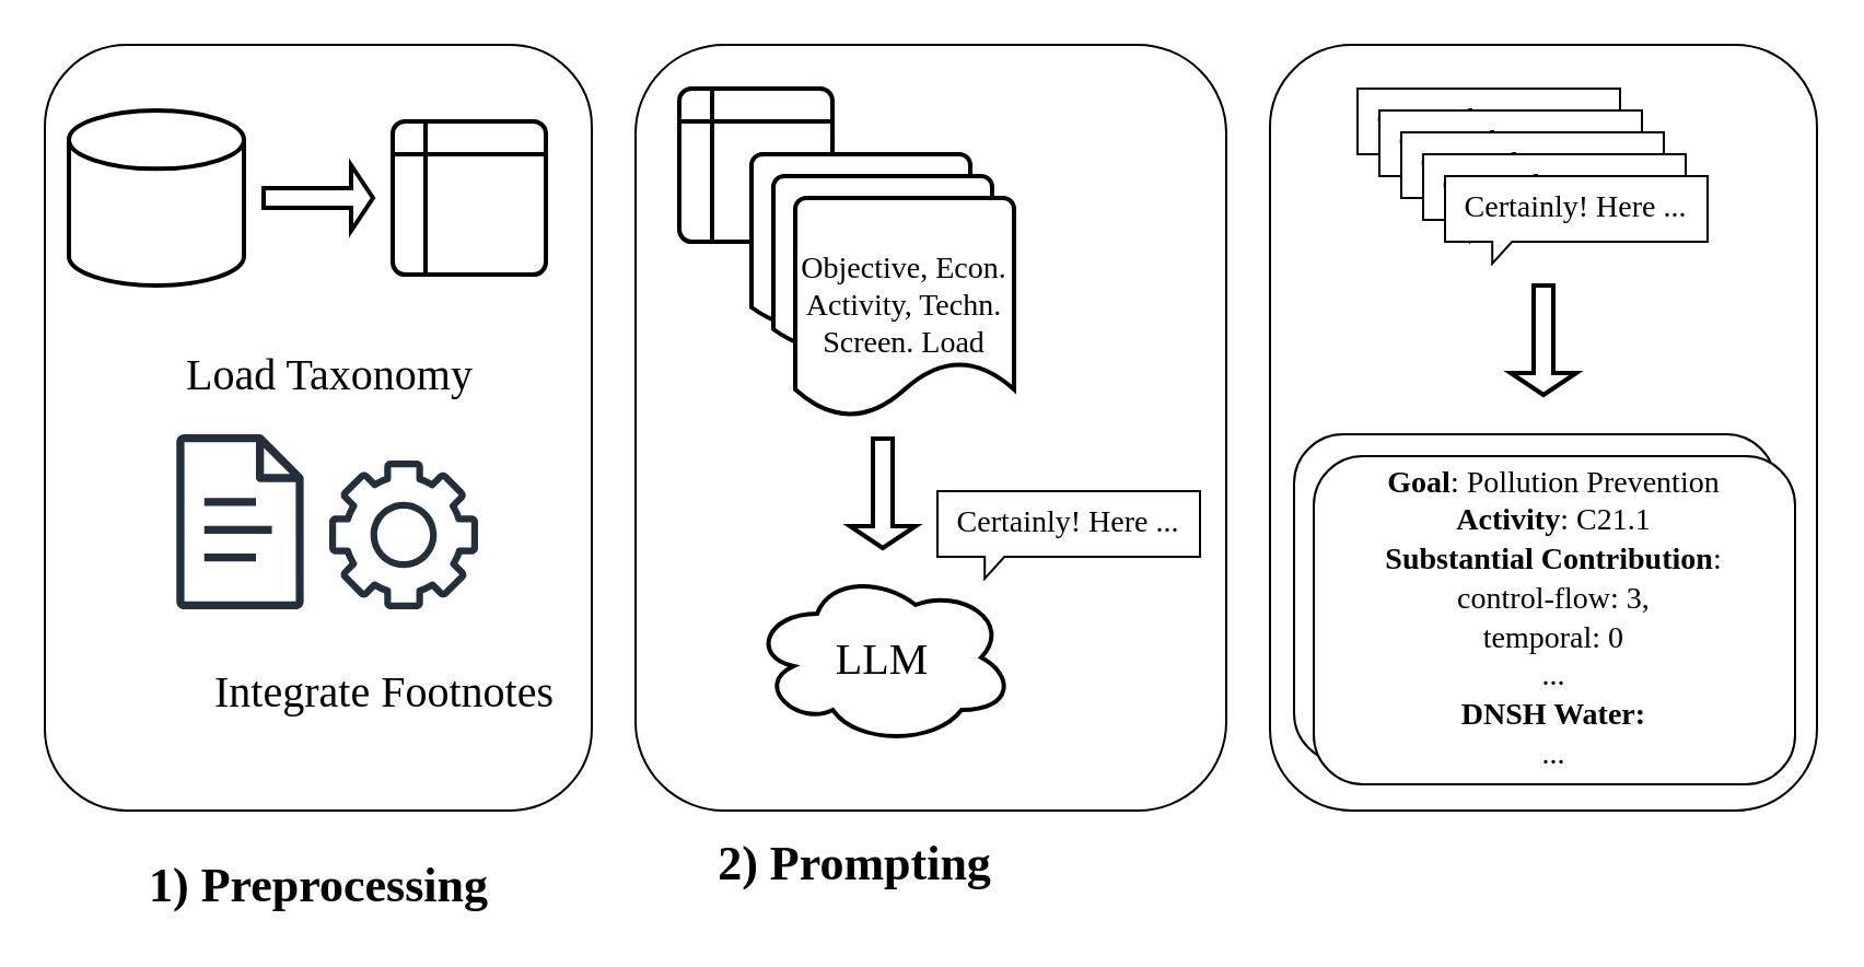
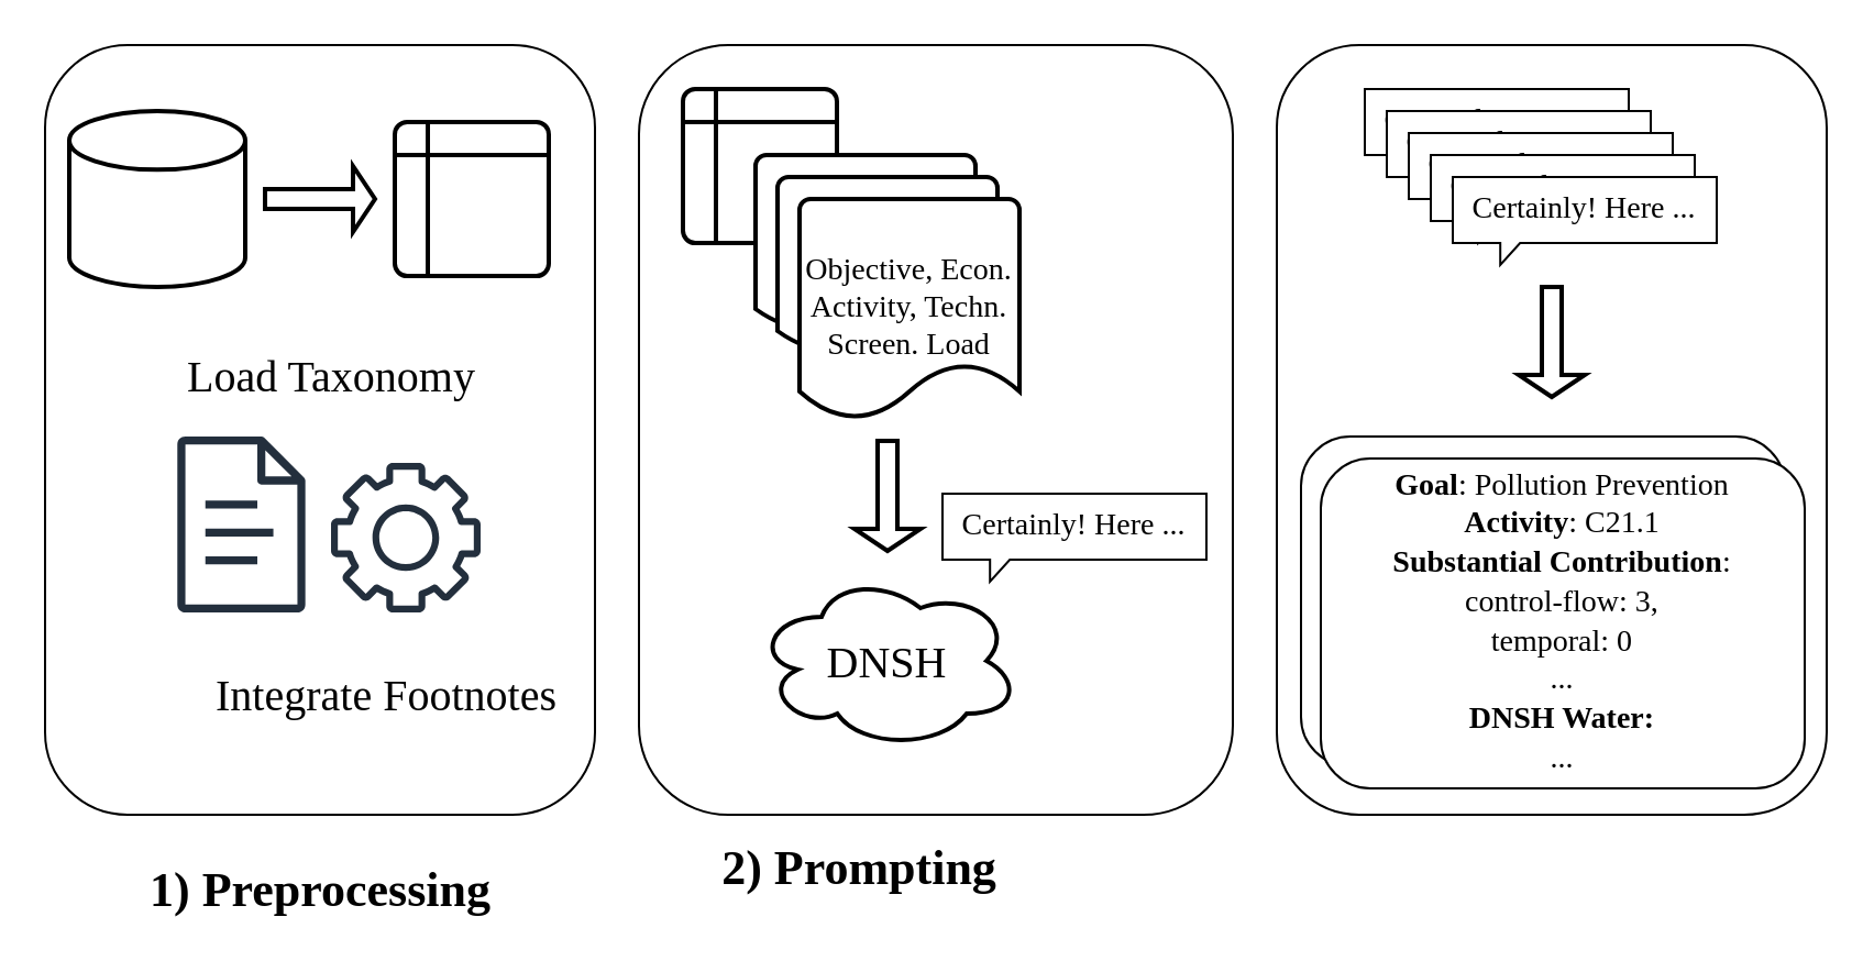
- <mxCell id="13" value="&lt;font style=&quot;font-size: 20px;&quot;&gt;LLM&lt;/font&gt;" style="ellipse;shape=cloud;whiteSpace=wrap;html=1;strokeWidth=2;fontFamily=Times New Roman;fontSize=14;" parent="1" vertex="1"><mxGeometry x="343" y="260" width="120" height="80" as="geometry" /></mxCell>
+ <mxCell id="13" value="&lt;font style=&quot;font-size: 20px;&quot;&gt;DNSH&lt;/font&gt;" style="ellipse;shape=cloud;whiteSpace=wrap;html=1;strokeWidth=2;fontFamily=Times New Roman;fontSize=14;" parent="1" vertex="1"><mxGeometry x="343" y="260" width="120" height="80" as="geometry" /></mxCell>
